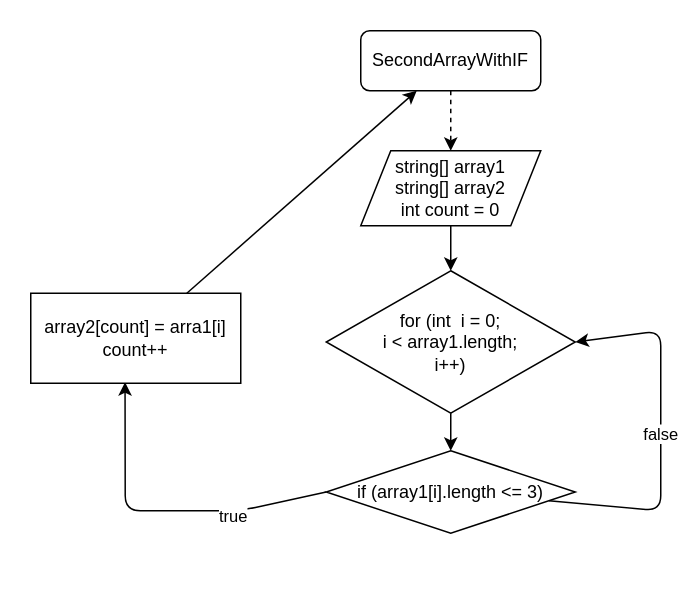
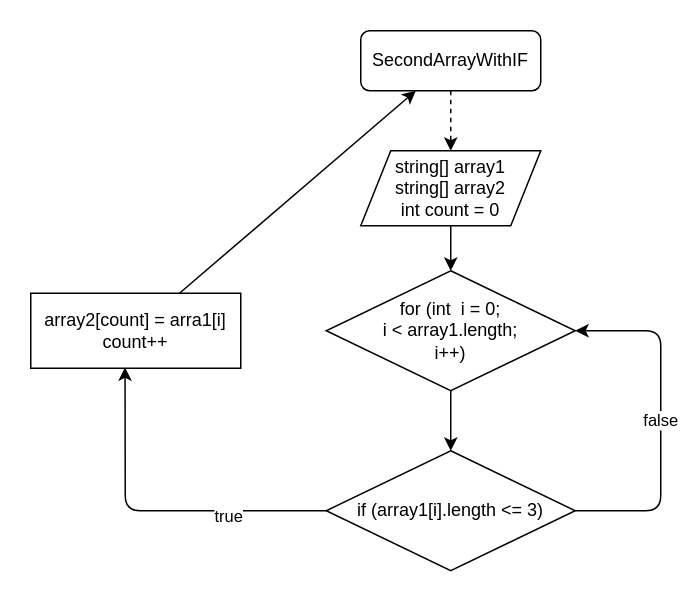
- <mxCell id="13" value="array2[count] = arra1[i]&lt;br&gt;count++" style="rounded=0;whiteSpace=wrap;html=1;" vertex="1" parent="1"><mxGeometry x="20" y="195" width="140" height="60" as="geometry" /></mxCell>
+ <mxCell id="13" value="array2[count] = arra1[i]&lt;br&gt;count++" style="rounded=0;whiteSpace=wrap;html=1;" vertex="1" parent="1"><mxGeometry x="20" y="195" width="140" height="50" as="geometry" /></mxCell>
- <mxCell id="7" value="for (int&amp;nbsp; i = 0;&lt;br&gt;i &amp;lt; array1.length;&lt;br&gt;i++)" style="rhombus;whiteSpace=wrap;html=1;" vertex="1" parent="1"><mxGeometry x="217" y="180" width="166" height="95" as="geometry" /></mxCell>
+ <mxCell id="7" value="for (int&amp;nbsp; i = 0;&lt;br&gt;i &amp;lt; array1.length;&lt;br&gt;i++)" style="rhombus;whiteSpace=wrap;html=1;" vertex="1" parent="1"><mxGeometry x="217" y="180" width="166" height="80" as="geometry" /></mxCell>
- <mxCell id="11" value="if (array1[i].length &amp;lt;= 3)" style="rhombus;whiteSpace=wrap;html=1;" vertex="1" parent="1"><mxGeometry x="217" y="300" width="166" height="55" as="geometry" /></mxCell>
+ <mxCell id="11" value="if (array1[i].length &amp;lt;= 3)" style="rhombus;whiteSpace=wrap;html=1;" vertex="1" parent="1"><mxGeometry x="217" y="300" width="166" height="80" as="geometry" /></mxCell>
